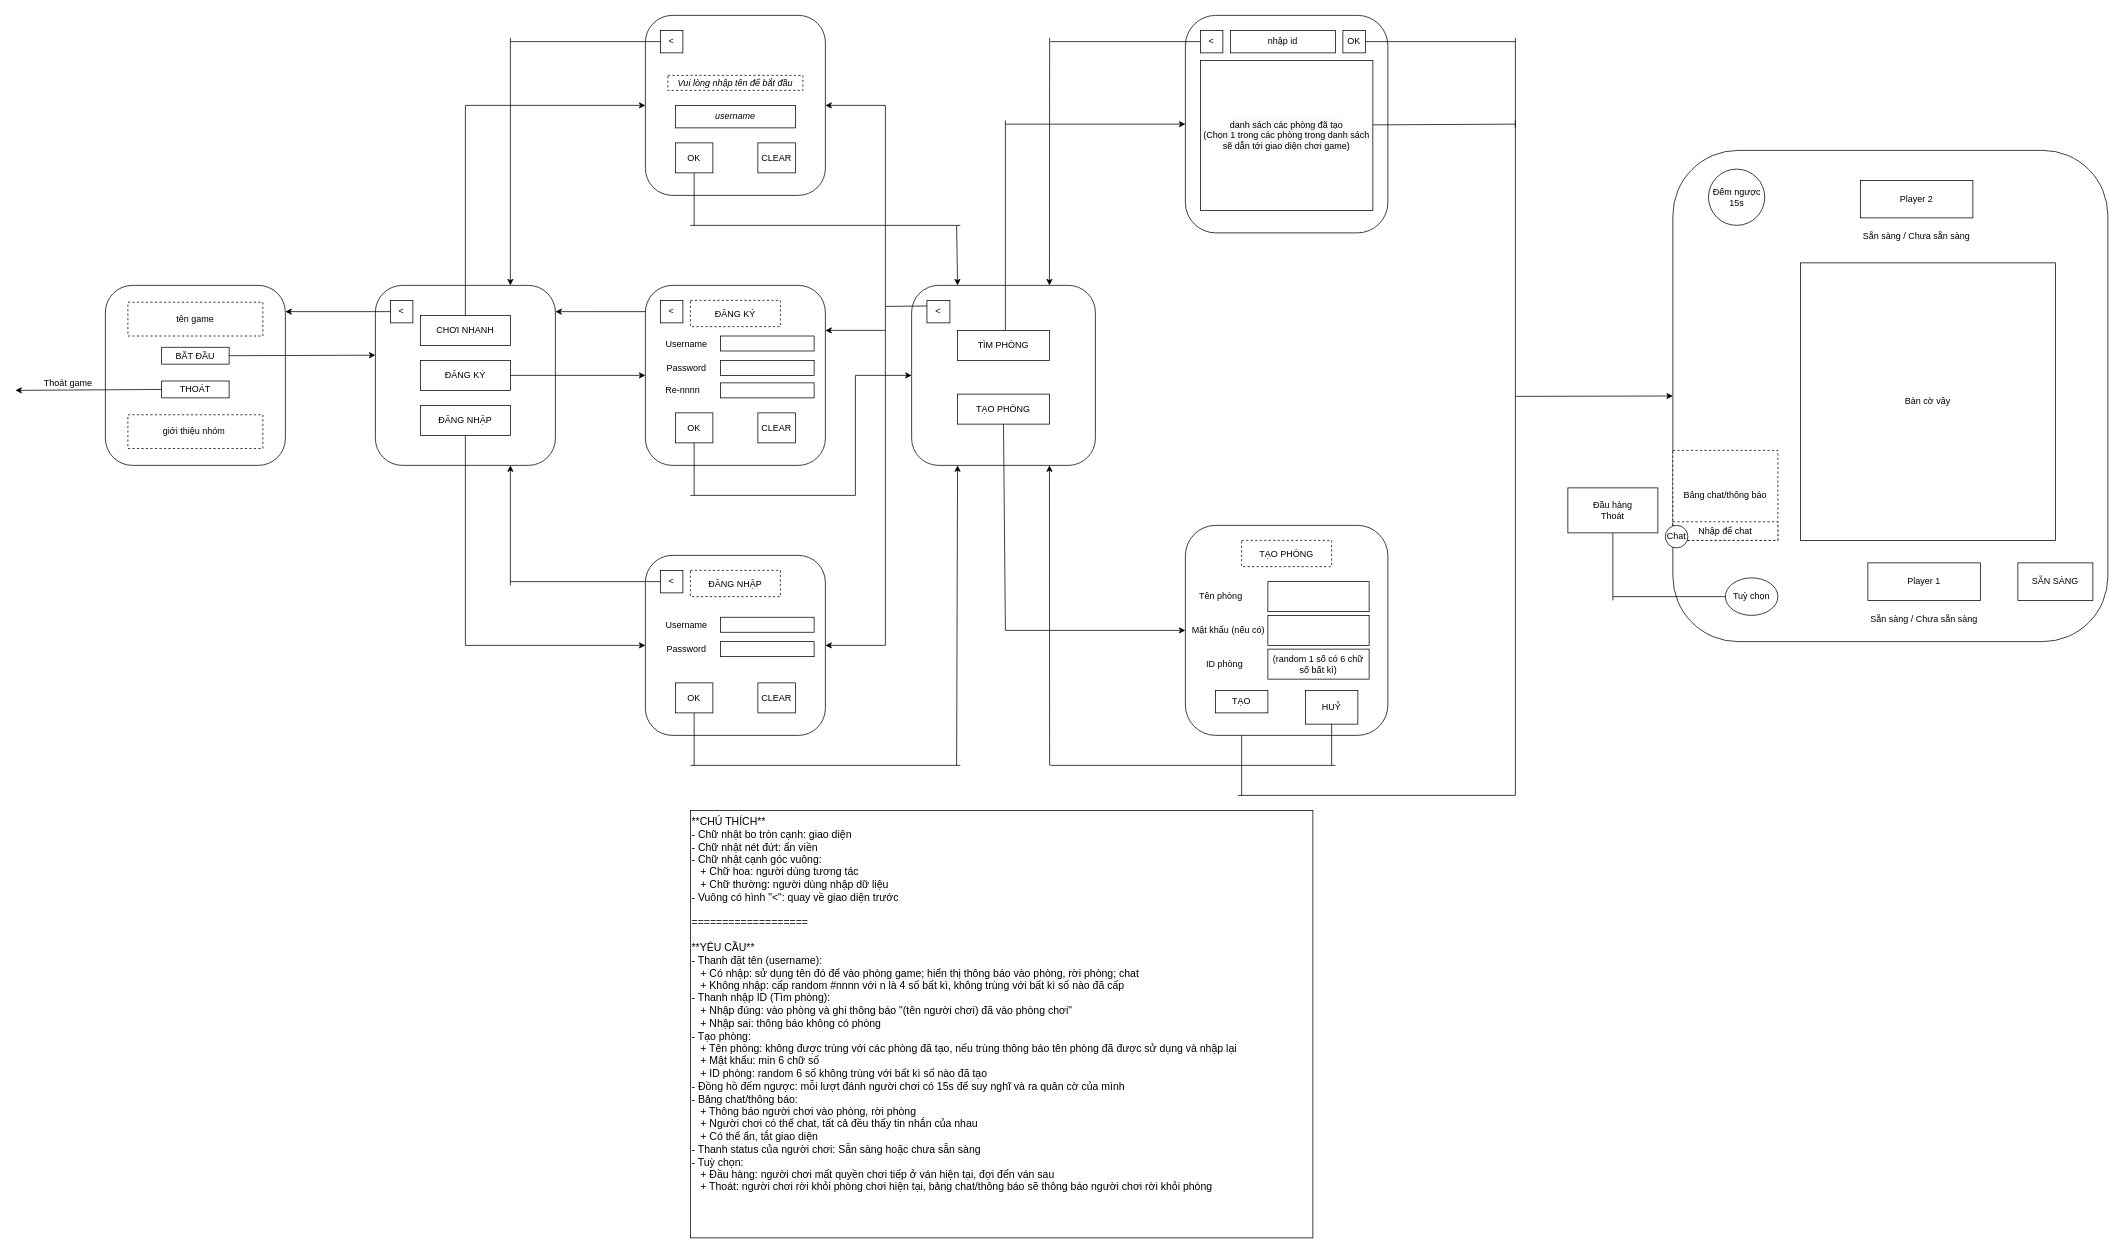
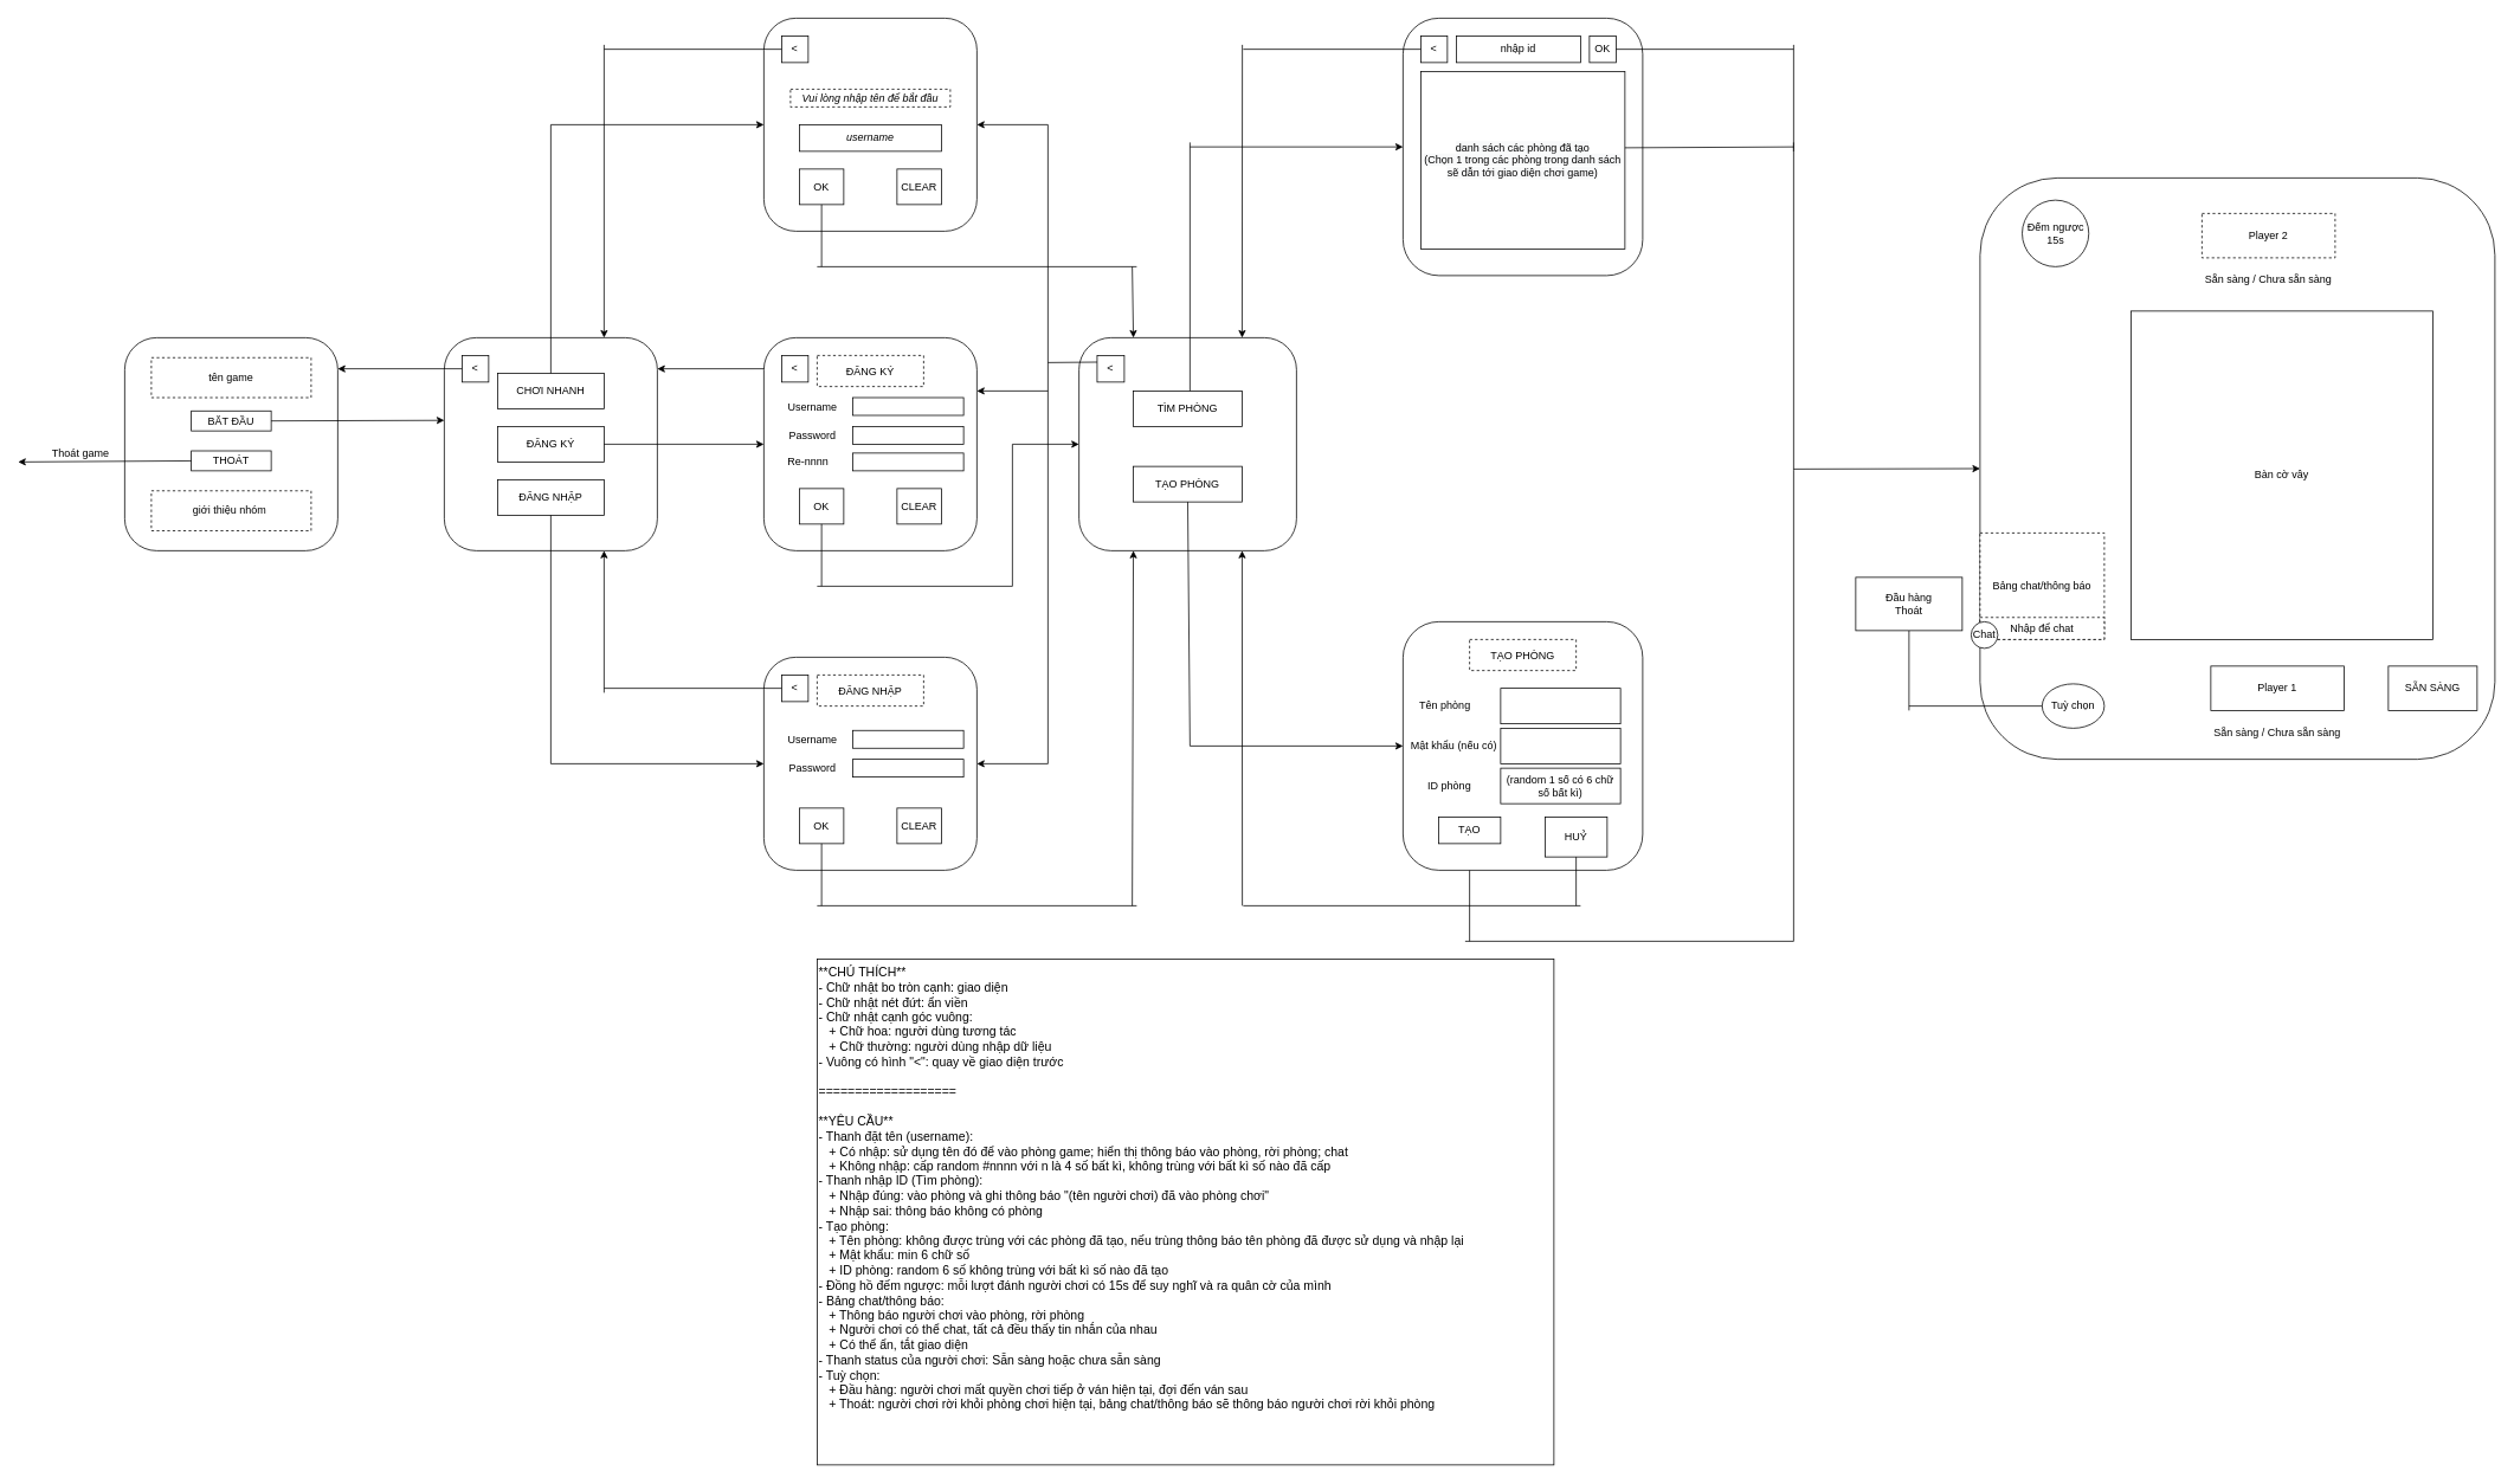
- <mxCell id="34" value="Player 2" style="rounded=0;whiteSpace=wrap;html=1;" parent="1" vertex="1"><mxGeometry x="2480" y="240" width="150" height="50" as="geometry" /></mxCell>
+ <mxCell id="34" value="Player 2" style="rounded=0;whiteSpace=wrap;html=1;dashed=1;" parent="1" vertex="1"><mxGeometry x="2480" y="240" width="150" height="50" as="geometry" /></mxCell>
